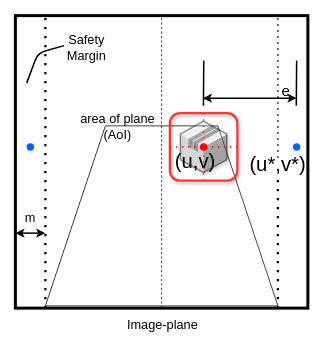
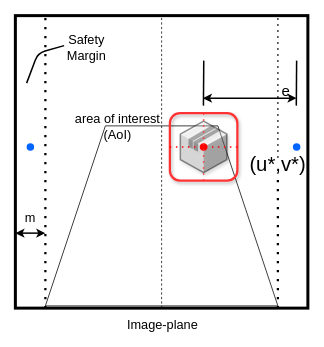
- <mxCell id="14" value="&lt;font style=&quot;font-size: 17px&quot;&gt;area of plane (AoI)&lt;/font&gt;" style="text;html=1;strokeColor=none;fillColor=none;align=center;verticalAlign=middle;whiteSpace=wrap;rounded=0;shadow=1;spacingTop=5;spacingLeft=3;" vertex="1" parent="1"><mxGeometry x="95" y="156" width="120" height="20" as="geometry" /></mxCell>
+ <mxCell id="14" value="&lt;font style=&quot;font-size: 17px&quot;&gt;area of interest (AoI)&lt;/font&gt;" style="text;html=1;strokeColor=none;fillColor=none;align=center;verticalAlign=middle;whiteSpace=wrap;rounded=0;shadow=1;spacingTop=5;spacingLeft=3;" vertex="1" parent="1"><mxGeometry x="95" y="156" width="120" height="20" as="geometry" /></mxCell>
- <mxCell id="15" value="&lt;span style=&quot;background-color: transparent&quot;&gt;&lt;font style=&quot;font-size: 27px&quot;&gt;(u,v)&lt;/font&gt;&lt;/span&gt;" style="text;html=1;align=center;verticalAlign=middle;whiteSpace=wrap;rounded=0;shadow=1;" vertex="1" parent="1"><mxGeometry x="240" y="205" width="40" height="20" as="geometry" /></mxCell>
